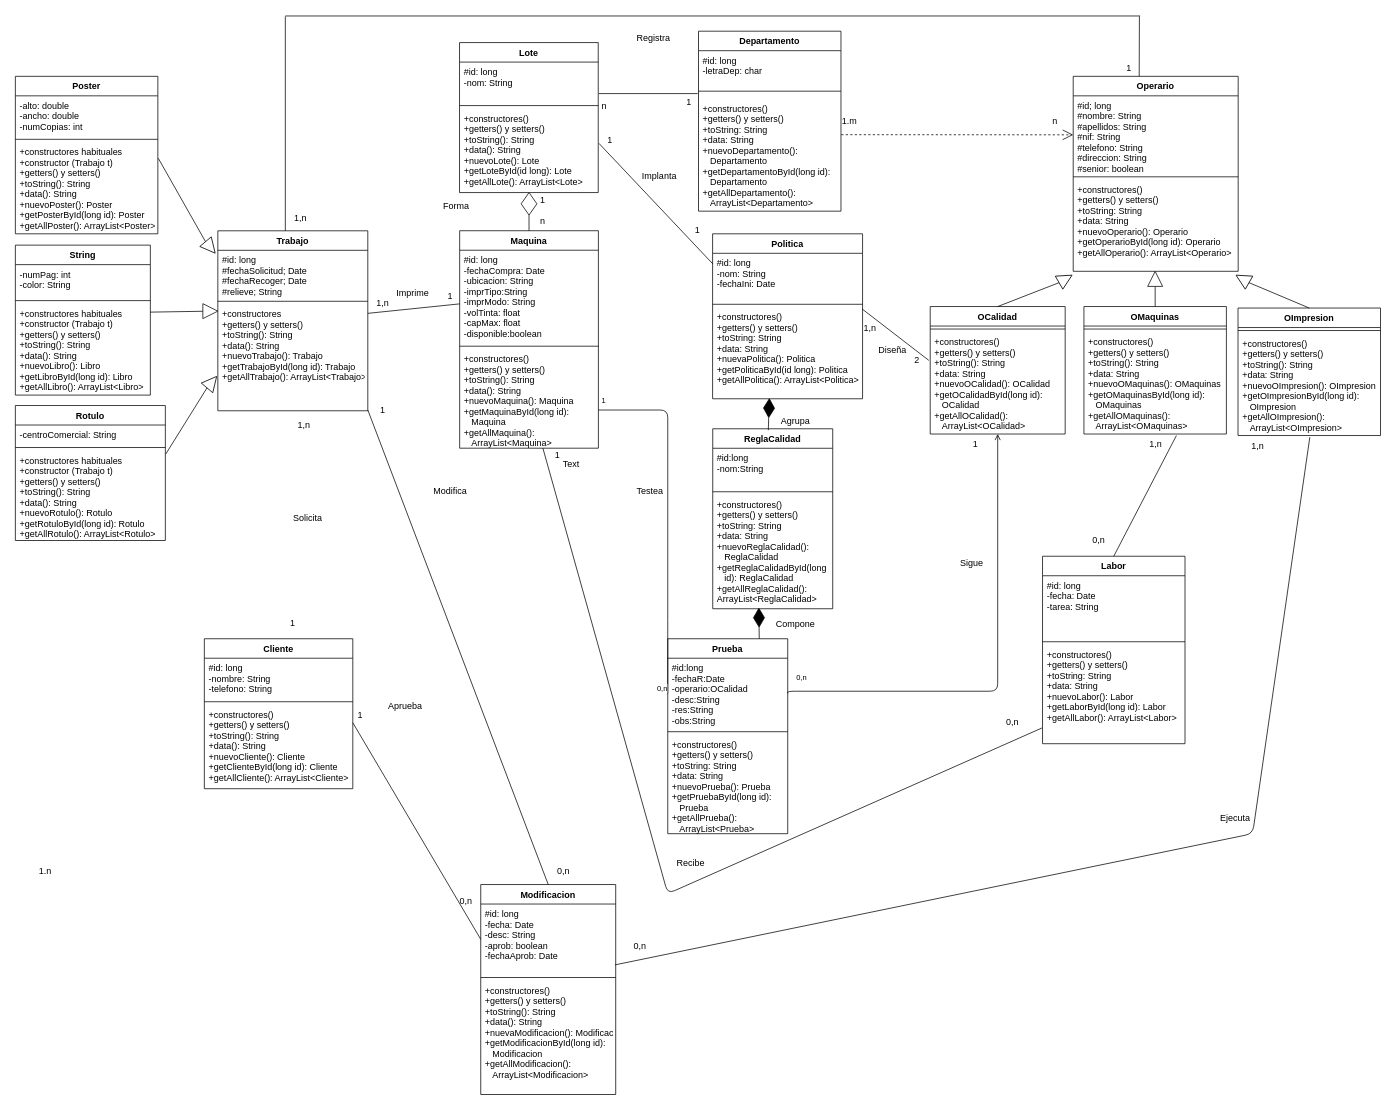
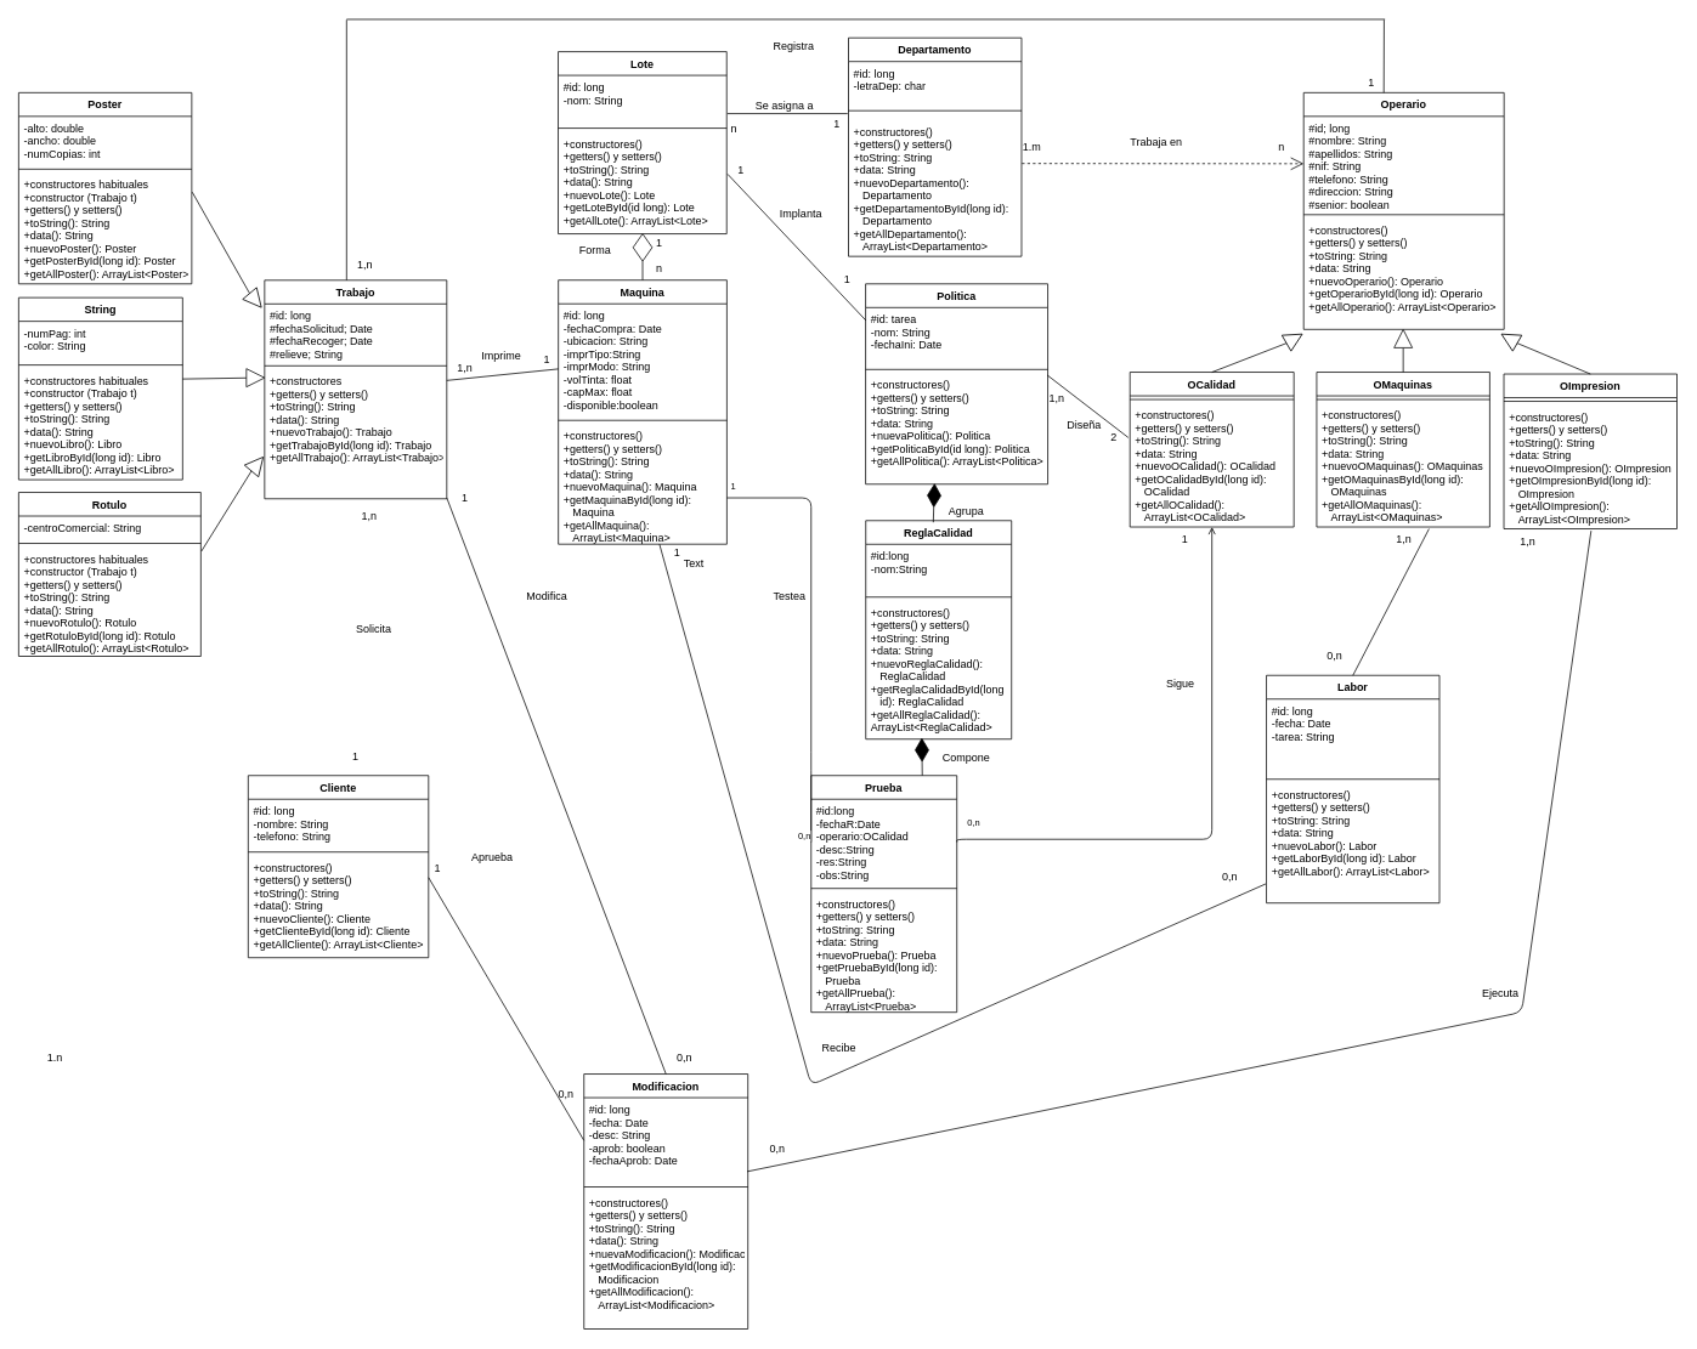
+ <mxCell id="92" value="Se asigna a" style="text;html=1;strokeColor=none;fillColor=none;align=center;verticalAlign=middle;whiteSpace=wrap;rounded=0;" parent="1" vertex="1"><mxGeometry x="820.5" y="106" width="80" height="20" as="geometry" /></mxCell>
+ <mxCell id="97" value="Trabaja en" style="text;html=1;strokeColor=none;fillColor=none;align=center;verticalAlign=middle;whiteSpace=wrap;rounded=0;" parent="1" vertex="1"><mxGeometry x="1229.407" y="146" width="80" height="20" as="geometry" /></mxCell>
- <mxCell id="89" value="Forma" style="text;html=1;strokeColor=none;fillColor=none;align=center;verticalAlign=middle;whiteSpace=wrap;rounded=0;" parent="1" vertex="1"><mxGeometry x="567.5" y="264" width="80" height="20" as="geometry" /></mxCell>
+ <mxCell id="89" value="Forma" style="text;html=1;strokeColor=none;fillColor=none;align=center;verticalAlign=middle;whiteSpace=wrap;rounded=0;" parent="1" vertex="1"><mxGeometry x="612.5" y="264" width="80" height="20" as="geometry" /></mxCell>
- <mxCell id="56" value="#id: long&#10;-nom: String&#10;-fechaIni: Date&#10;" style="text;strokeColor=none;fillColor=none;align=left;verticalAlign=top;spacingLeft=4;spacingRight=4;overflow=hidden;rotatable=0;points=[[0,0.5],[1,0.5]];portConstraint=eastwest;" parent="55" vertex="1"><mxGeometry y="26" width="200" height="64" as="geometry" /></mxCell>
+ <mxCell id="56" value="#id: tarea&#10;-nom: String&#10;-fechaIni: Date&#10;" style="text;strokeColor=none;fillColor=none;align=left;verticalAlign=top;spacingLeft=4;spacingRight=4;overflow=hidden;rotatable=0;points=[[0,0.5],[1,0.5]];portConstraint=eastwest;" parent="55" vertex="1"><mxGeometry y="26" width="200" height="64" as="geometry" /></mxCell>
